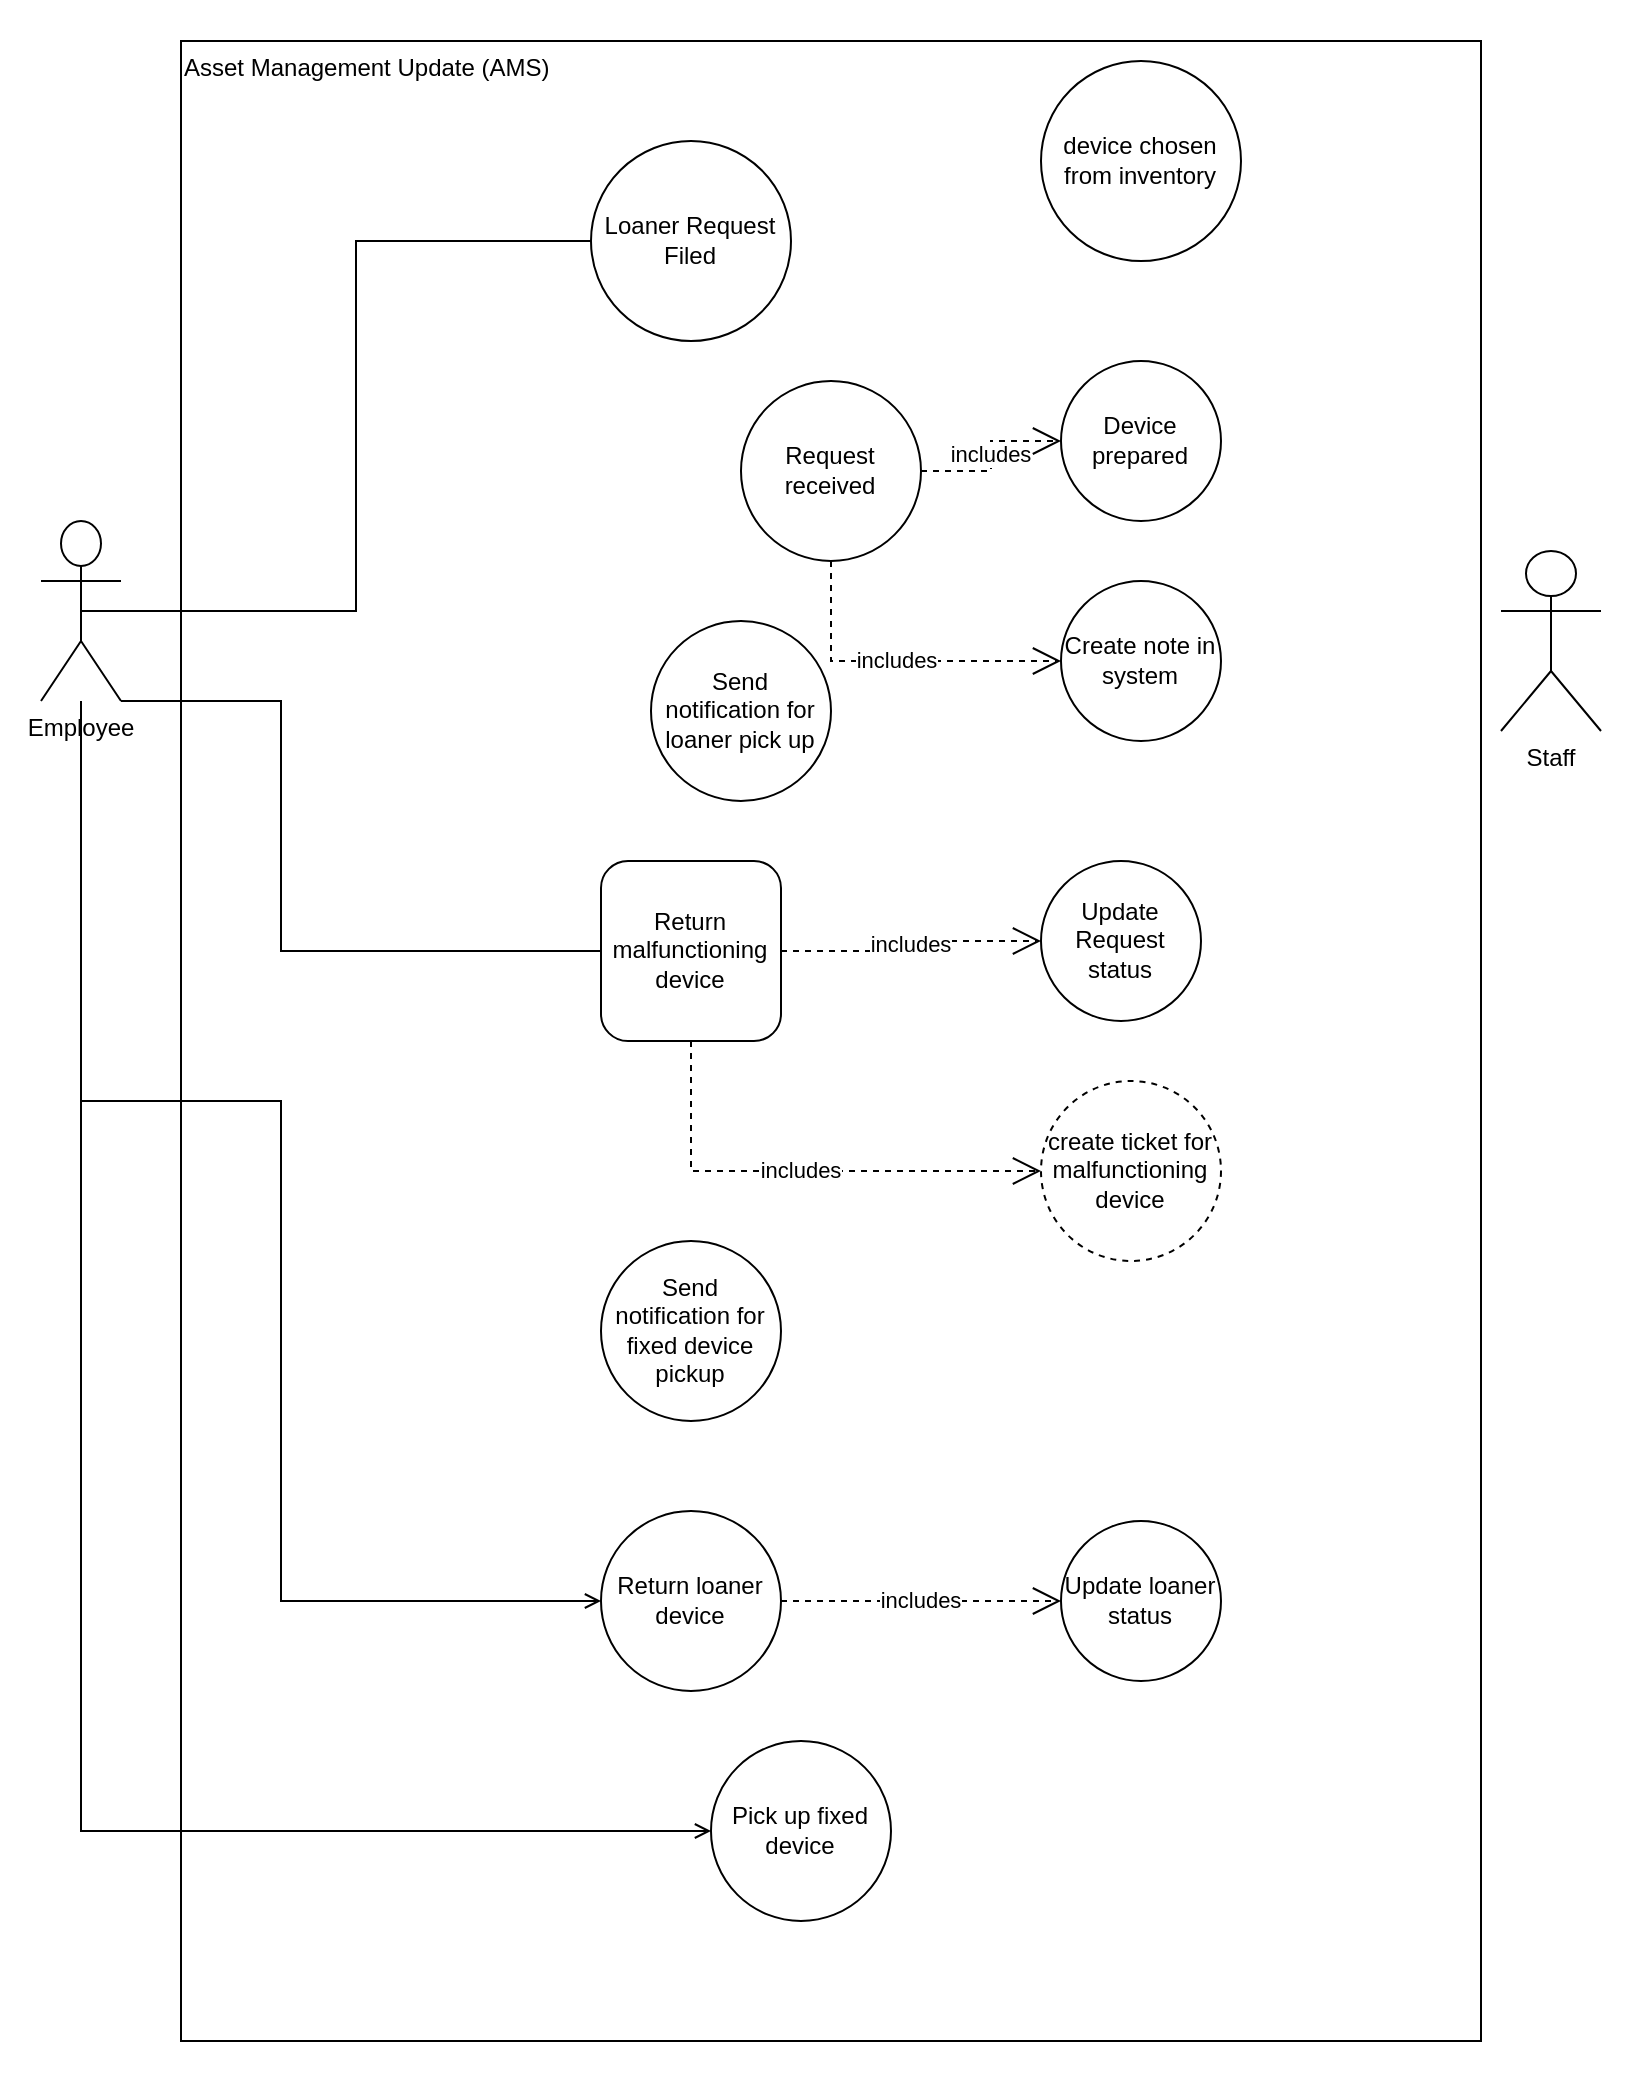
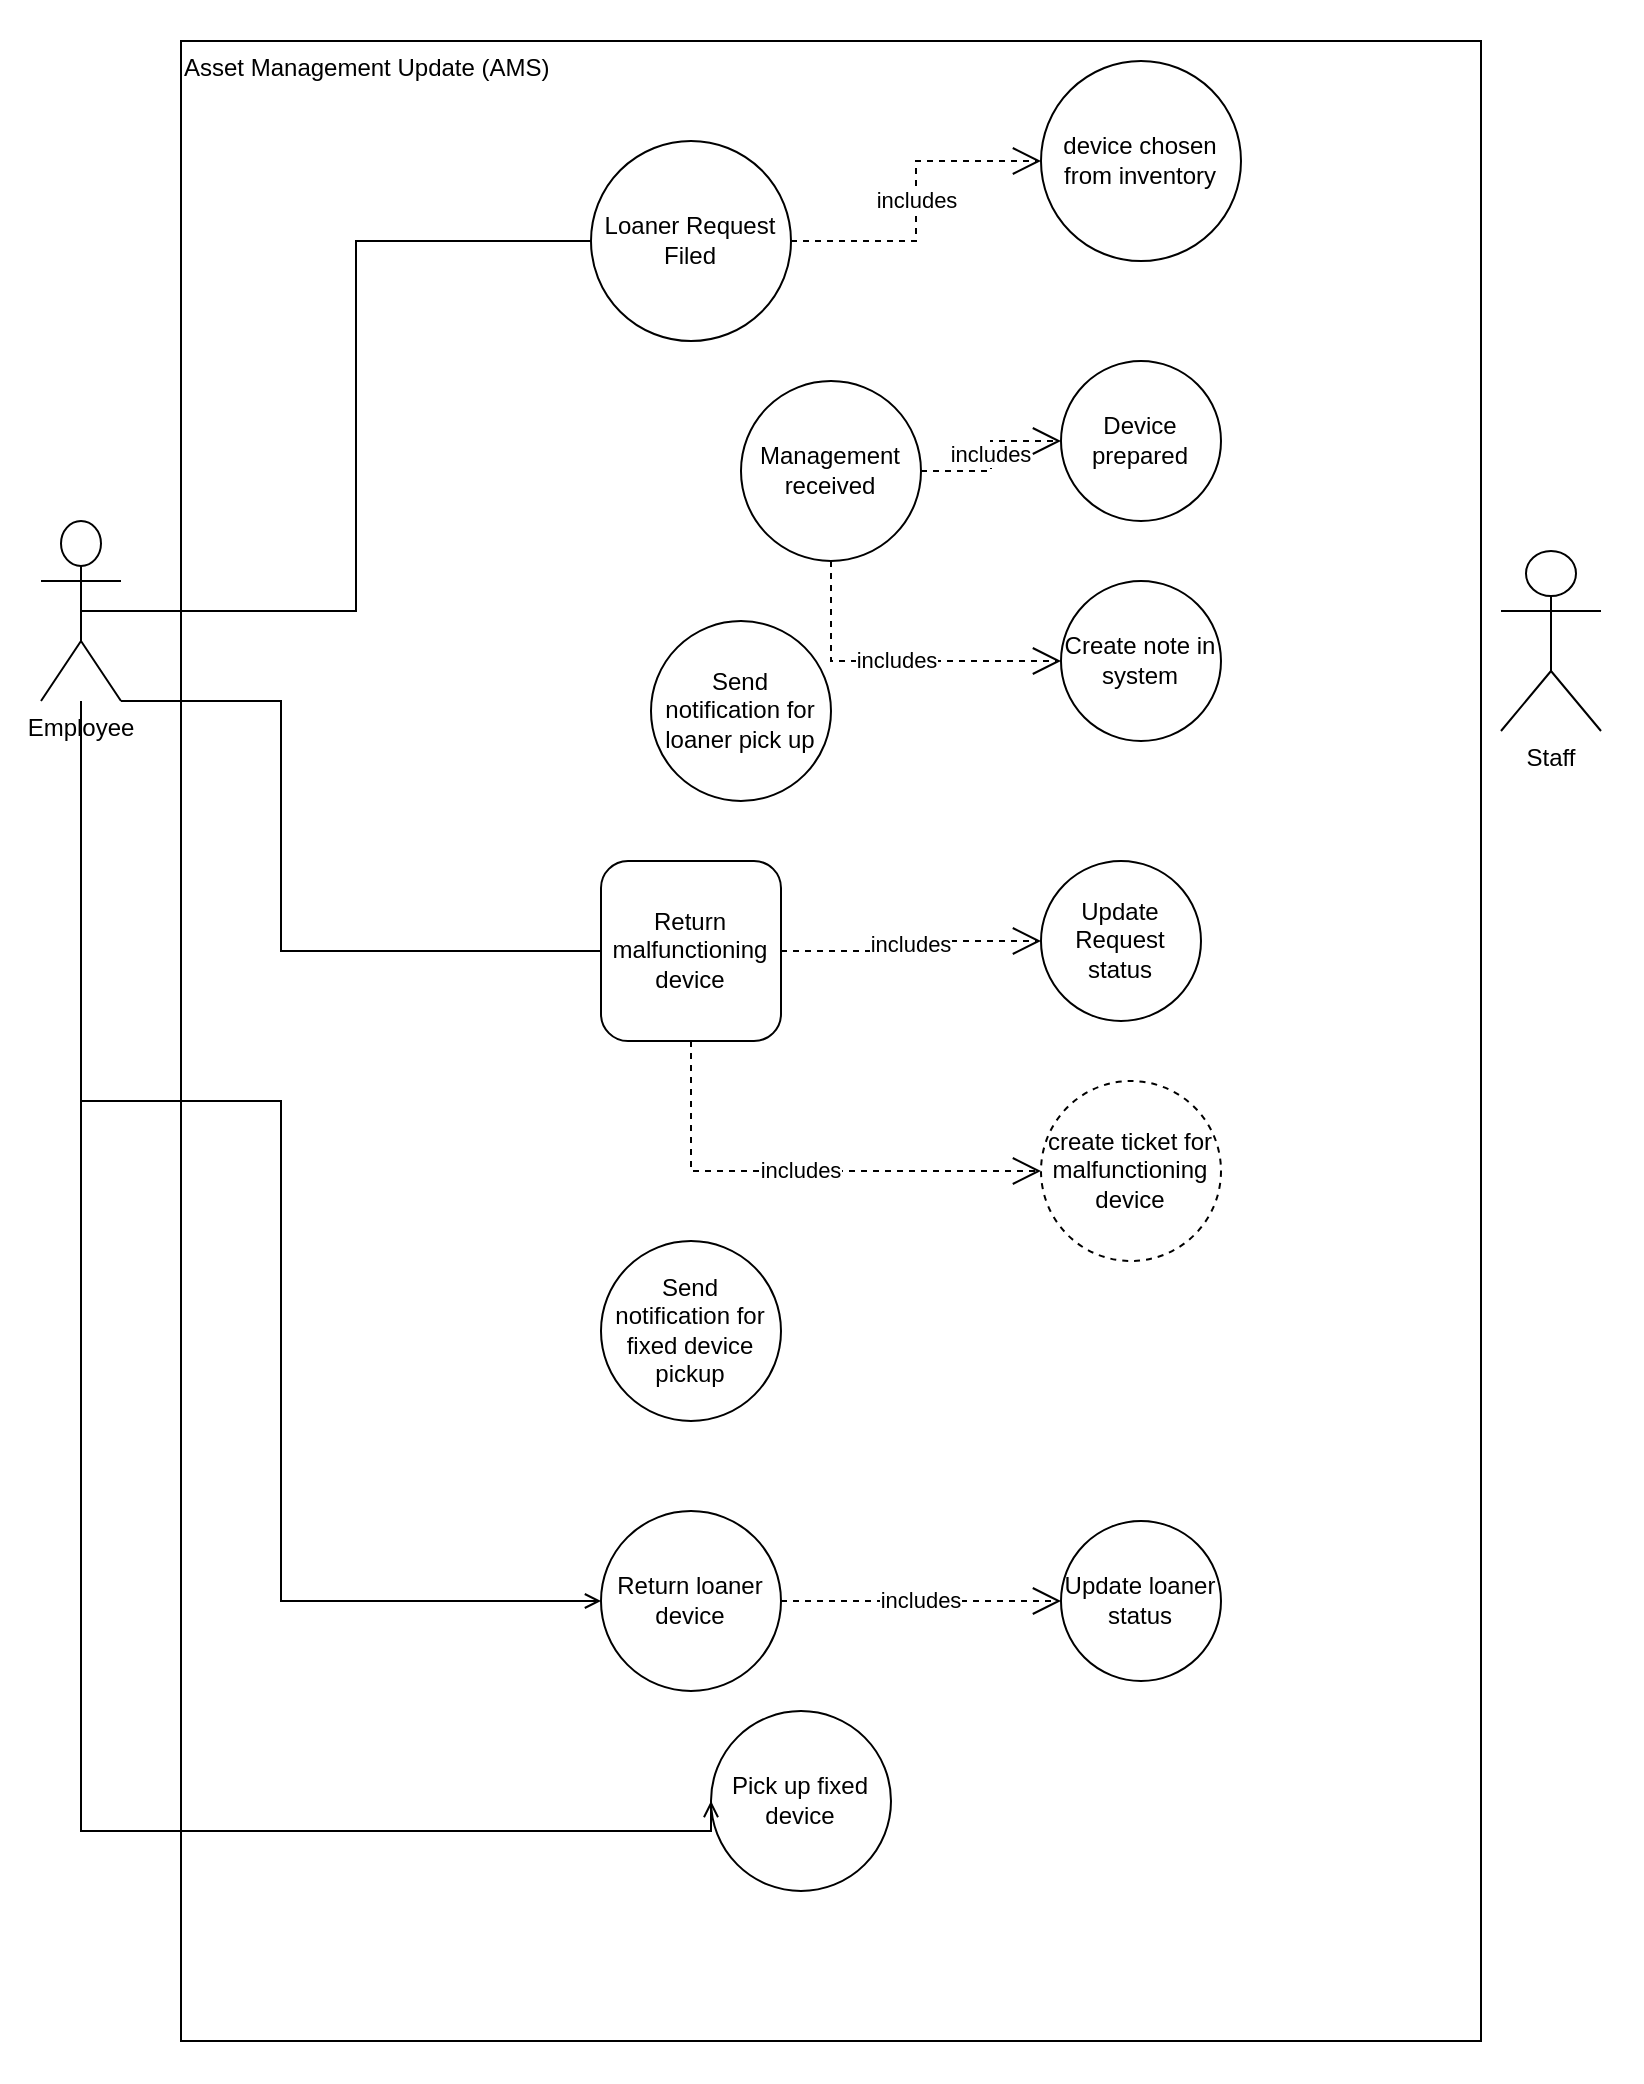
+ <mxCell id="23" value="includes" style="endArrow=open;endSize=12;dashed=1;html=1;rounded=0;edgeStyle=orthogonalEdgeStyle;exitX=1;exitY=0.5;exitDx=0;exitDy=0;" edge="1" parent="1" source="6" target="7"><mxGeometry width="160" relative="1" as="geometry"><mxPoint x="220" y="330" as="sourcePoint" /><mxPoint x="380" y="330" as="targetPoint" /></mxGeometry></mxCell>
- <mxCell id="8" value="Request received" style="ellipse;whiteSpace=wrap;html=1;aspect=fixed;" vertex="1" parent="1"><mxGeometry x="370" y="190" width="90" height="90" as="geometry" /></mxCell>
+ <mxCell id="8" value="Management received" style="ellipse;whiteSpace=wrap;html=1;aspect=fixed;" vertex="1" parent="1"><mxGeometry x="370" y="190" width="90" height="90" as="geometry" /></mxCell>
- <mxCell id="18" value="Pick up fixed device" style="ellipse;whiteSpace=wrap;html=1;aspect=fixed;" vertex="1" parent="1"><mxGeometry x="355" y="870" width="90" height="90" as="geometry" /></mxCell>
+ <mxCell id="18" value="Pick up fixed device" style="ellipse;whiteSpace=wrap;html=1;aspect=fixed;" vertex="1" parent="1"><mxGeometry x="355" y="855" width="90" height="90" as="geometry" /></mxCell>
